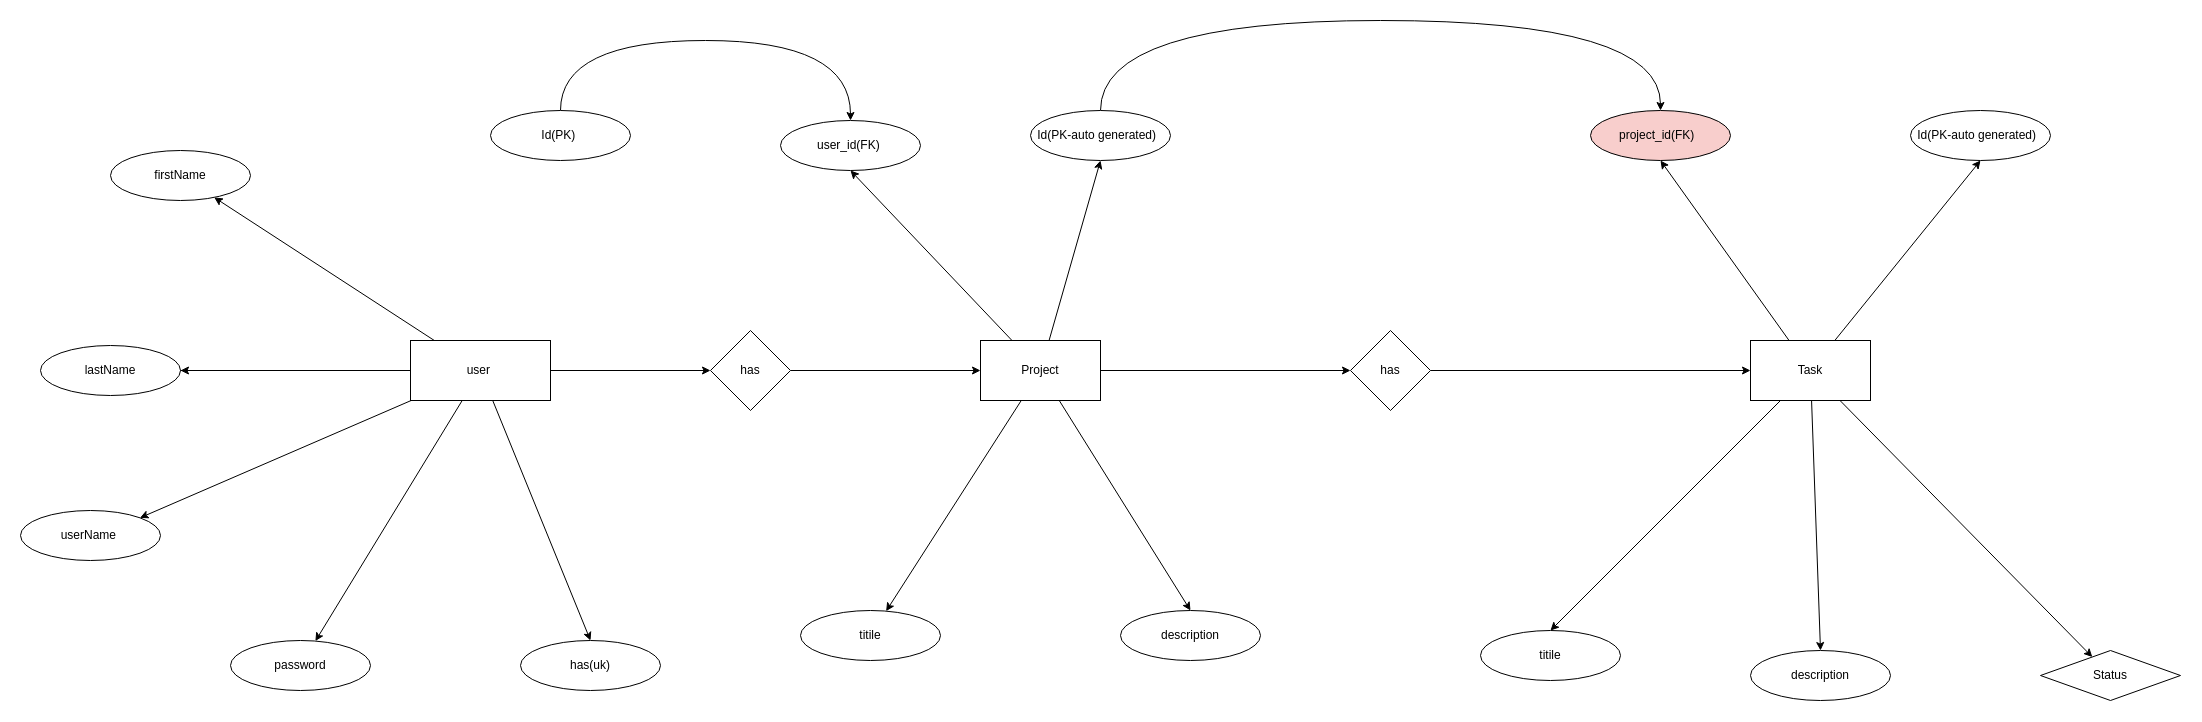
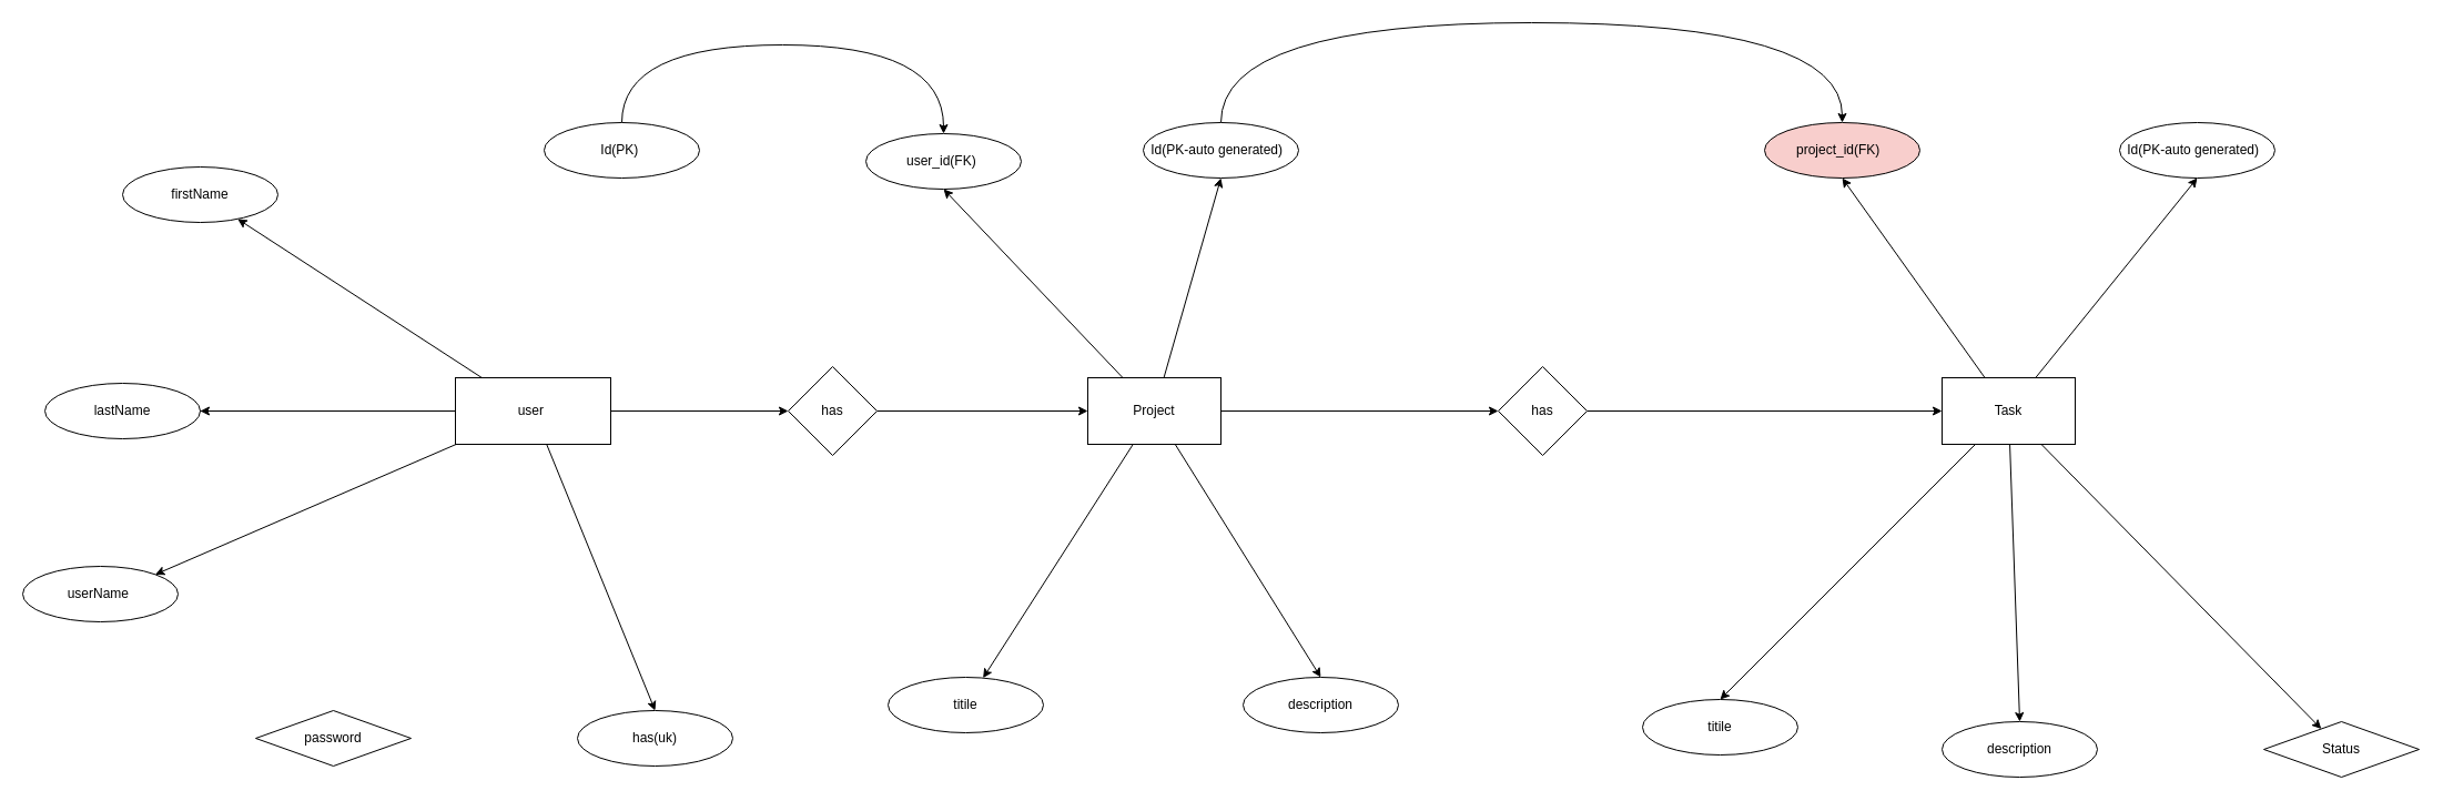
- <mxCell id="7" style="rounded=0;orthogonalLoop=1;jettySize=auto;html=1;" edge="1" parent="1" source="9" target="34"><mxGeometry relative="1" as="geometry" /></mxCell>
- <mxCell id="34" value="password" style="ellipse;whiteSpace=wrap;html=1;" vertex="1" parent="1"><mxGeometry x="230" y="640" width="140" height="50" as="geometry" /></mxCell>
+ <mxCell id="34" value="password" style="rhombus;whiteSpace=wrap;html=1;" vertex="1" parent="1"><mxGeometry x="230" y="640" width="140" height="50" as="geometry" /></mxCell>
